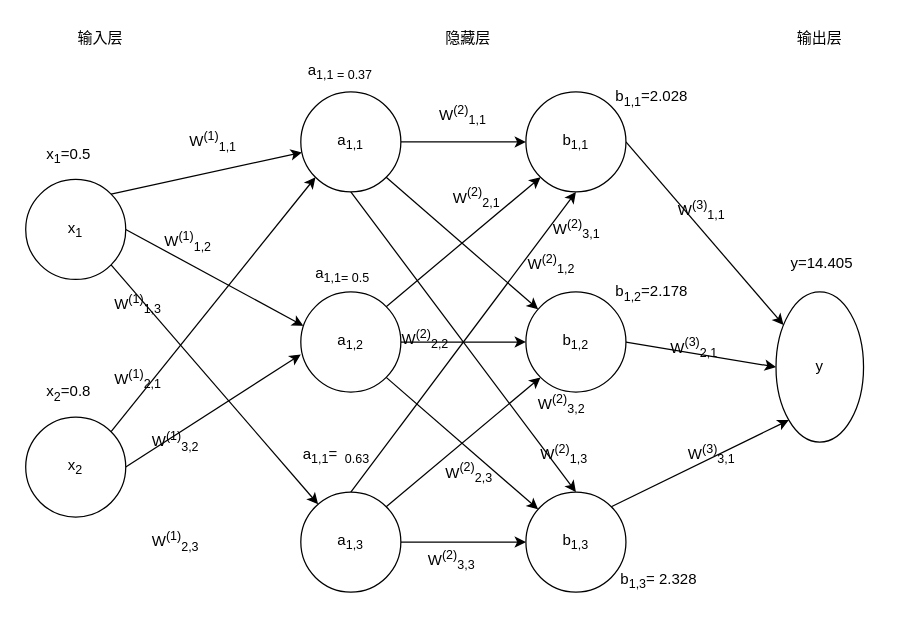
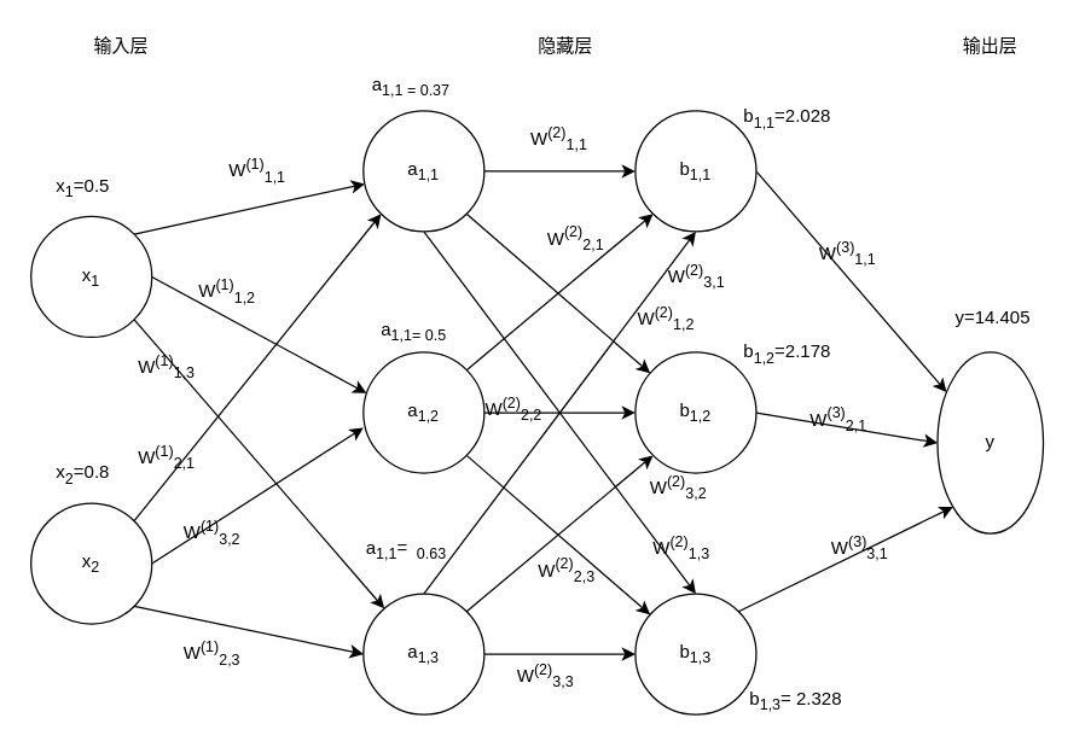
+ <mxCell id="7" style="edgeStyle=none;rounded=0;orthogonalLoop=1;jettySize=auto;html=1;exitX=1;exitY=1;exitDx=0;exitDy=0;entryX=0;entryY=0.5;entryDx=0;entryDy=0;" parent="1" source="9" target="22" edge="1"><mxGeometry relative="1" as="geometry" /></mxCell>
